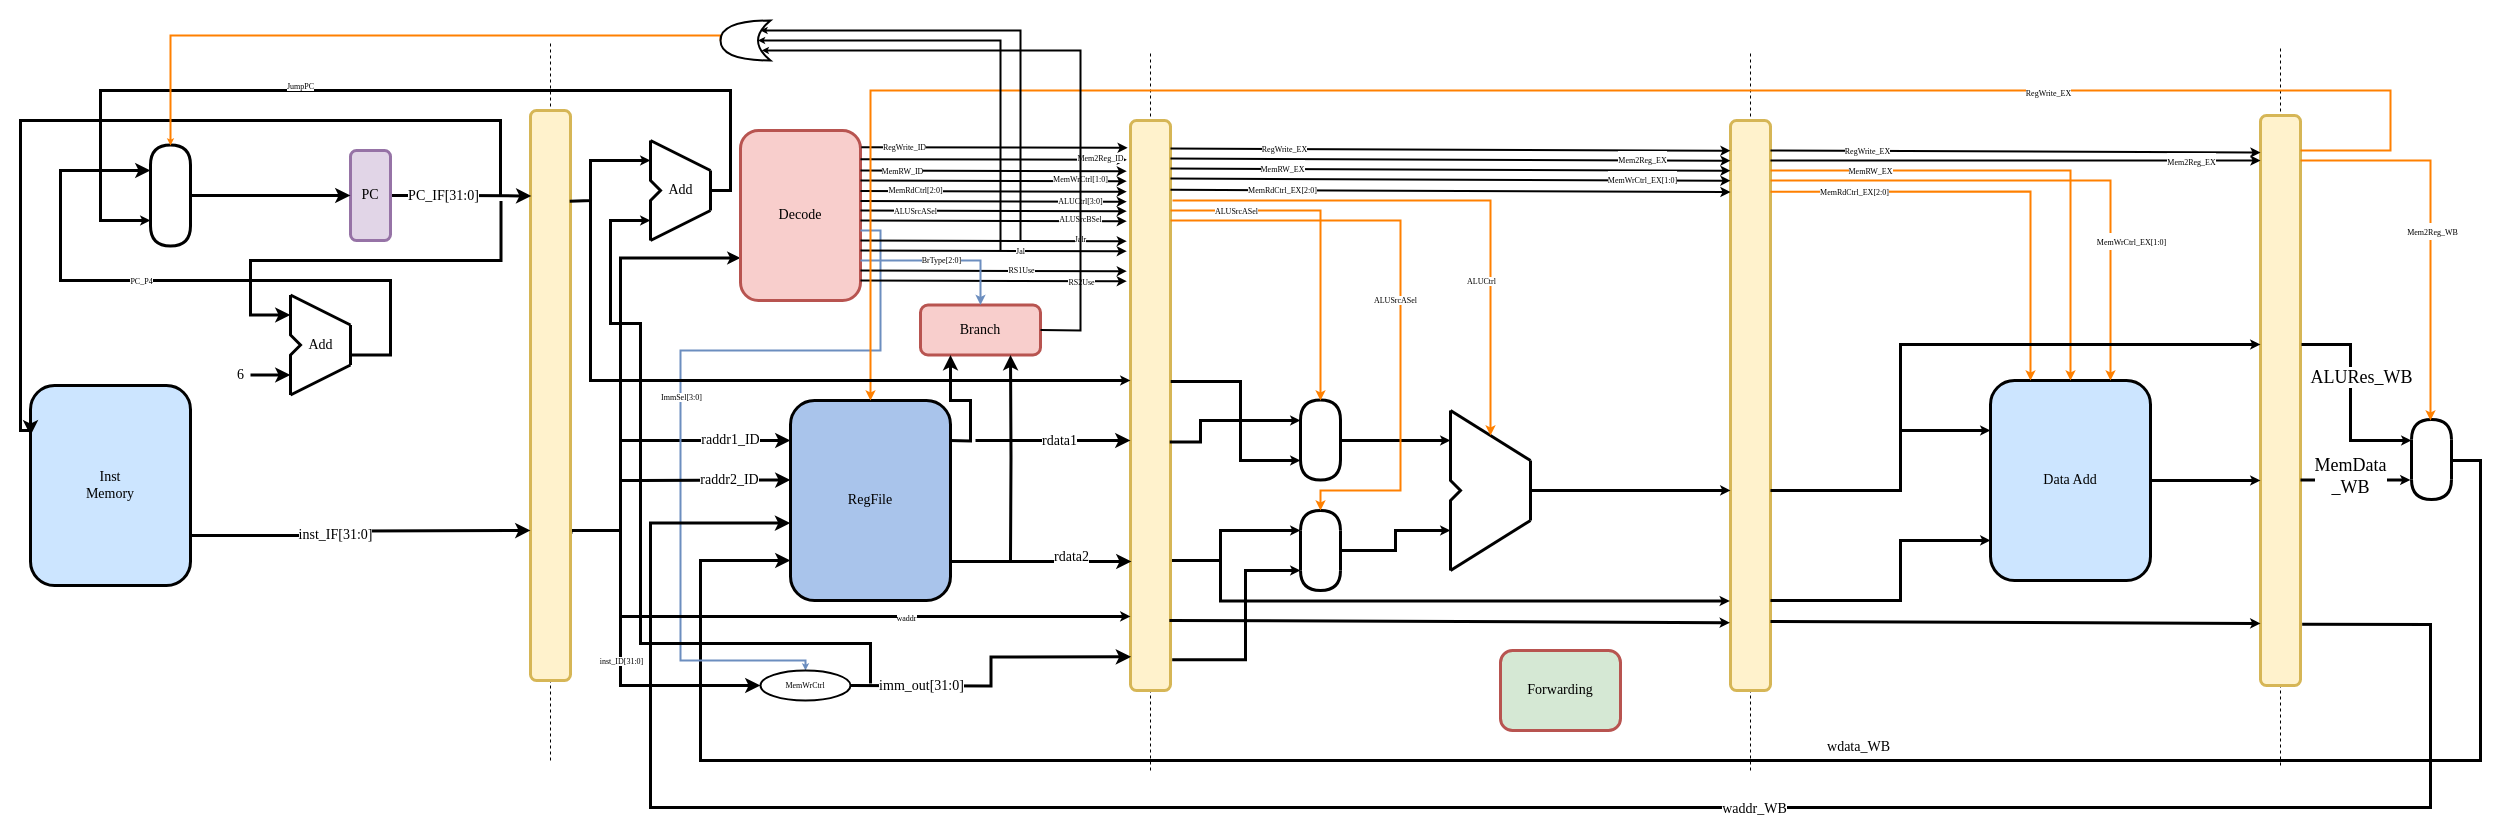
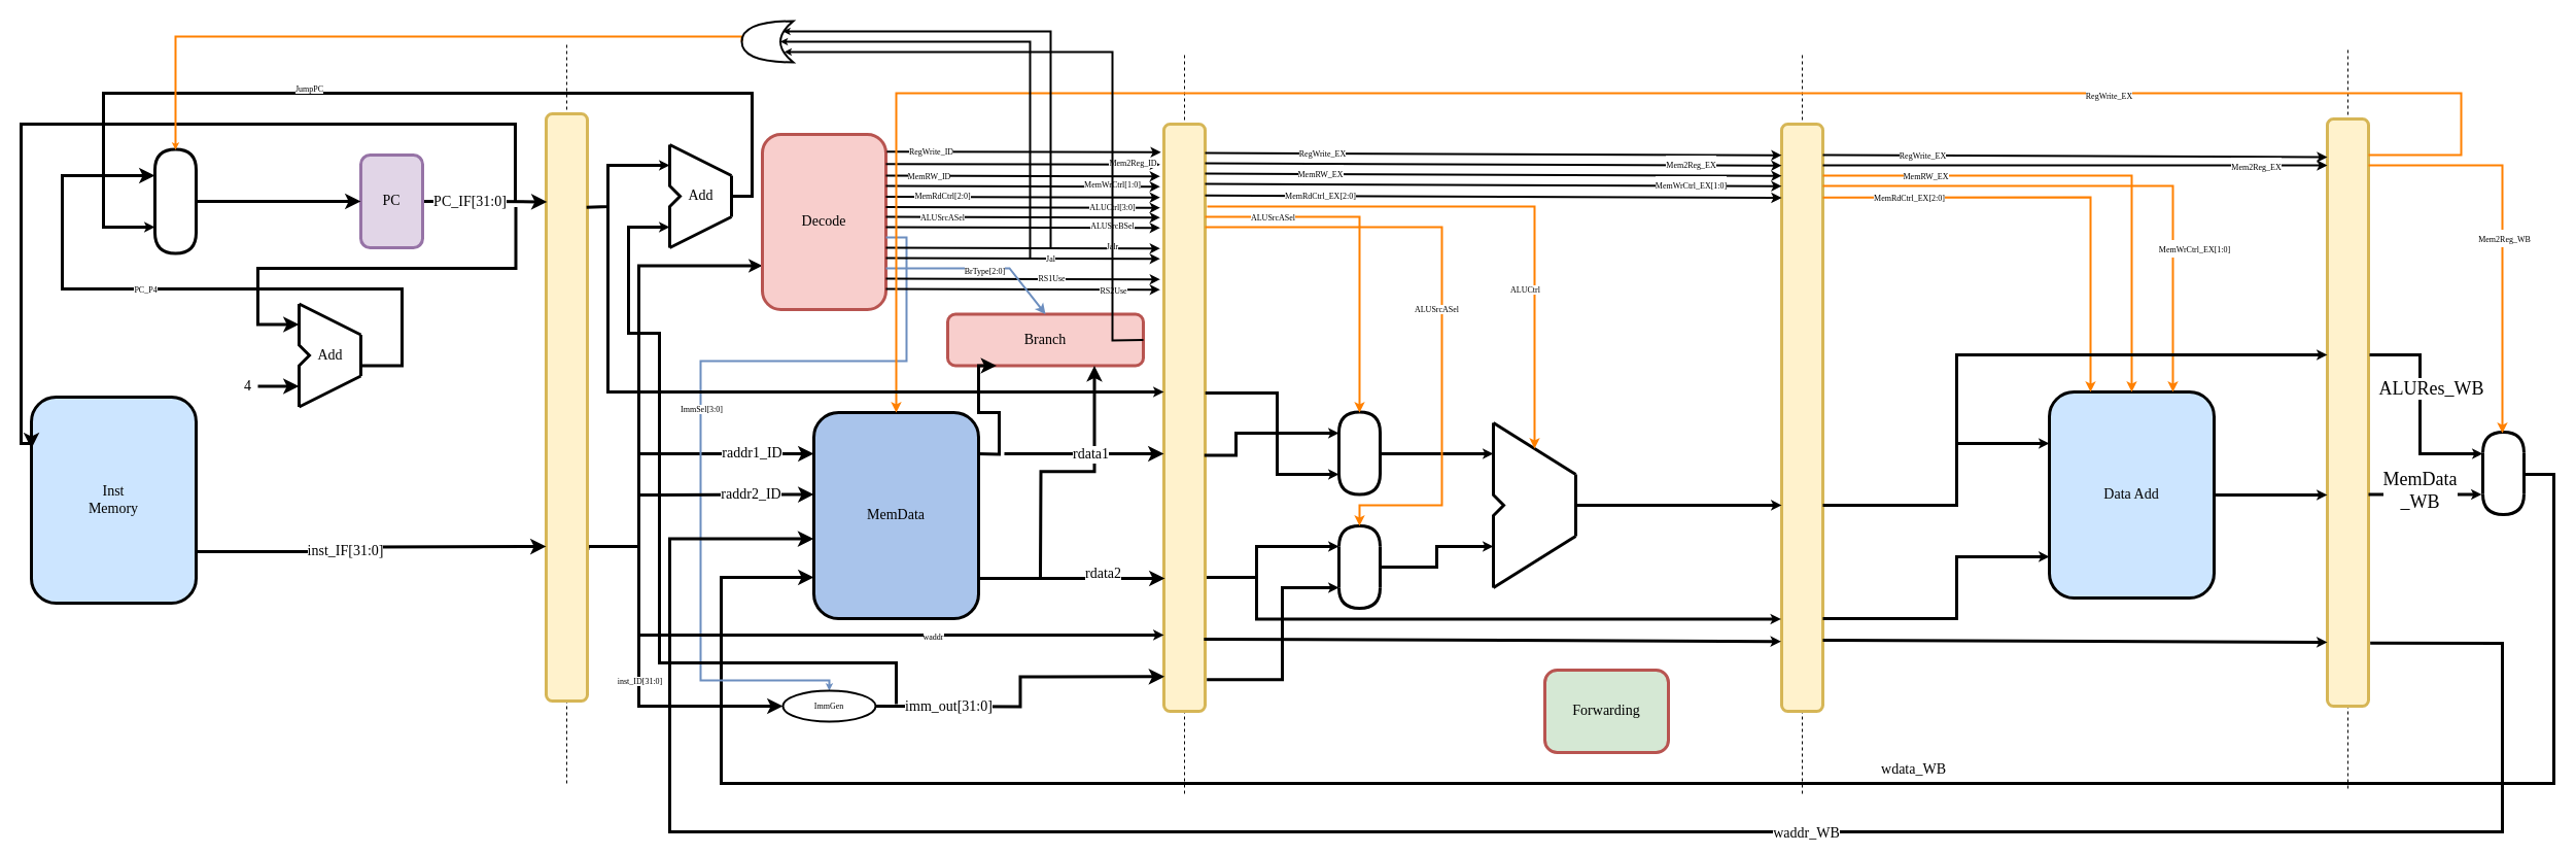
- <mxCell id="28" value="&lt;font style=&quot;font-size: 14px;&quot;&gt;PC&lt;/font&gt;" style="rounded=1;whiteSpace=wrap;html=1;strokeWidth=3;fillColor=#e1d5e7;strokeColor=#9673a6;fontSize=14;fontFamily=Times New Roman;" parent="1" vertex="1"><mxGeometry x="350" y="150" width="40" height="90" as="geometry" /></mxCell>
+ <mxCell id="28" value="&lt;font style=&quot;font-size: 14px;&quot;&gt;PC&lt;/font&gt;" style="rounded=1;whiteSpace=wrap;html=1;strokeWidth=3;fillColor=#e1d5e7;strokeColor=#9673a6;fontSize=14;fontFamily=Times New Roman;" parent="1" vertex="1"><mxGeometry x="350" y="150" width="60" height="90" as="geometry" /></mxCell>
- <mxCell id="48" value="Branch" style="rounded=1;whiteSpace=wrap;html=1;strokeWidth=3;fillColor=#f8cecc;strokeColor=#b85450;fontSize=14;fontFamily=Times New Roman;" parent="1" vertex="1"><mxGeometry x="920" y="304.5" width="120" height="50" as="geometry" /></mxCell>
+ <mxCell id="48" value="Branch" style="rounded=1;whiteSpace=wrap;html=1;strokeWidth=3;fillColor=#f8cecc;strokeColor=#b85450;fontSize=14;fontFamily=Times New Roman;" parent="1" vertex="1"><mxGeometry x="920" y="304.5" width="190" height="50" as="geometry" /></mxCell>
- <mxCell id="32" value="6" style="text;html=1;align=center;verticalAlign=middle;resizable=0;points=[];autosize=1;strokeColor=none;fillColor=none;fontSize=14;fontFamily=Times New Roman;fontColor=default;" parent="1" vertex="1"><mxGeometry x="230" y="364.5" width="20" height="20" as="geometry" /></mxCell>
+ <mxCell id="32" value="4" style="text;html=1;align=center;verticalAlign=middle;resizable=0;points=[];autosize=1;strokeColor=none;fillColor=none;fontSize=14;fontFamily=Times New Roman;fontColor=default;" parent="1" vertex="1"><mxGeometry x="230" y="364.5" width="20" height="20" as="geometry" /></mxCell>
- <mxCell id="8" value="RegFile" style="rounded=1;whiteSpace=wrap;html=1;strokeWidth=3;fillColor=#A9C4EB;fontSize=14;fontFamily=Times New Roman;" parent="1" vertex="1"><mxGeometry x="790" y="400" width="160" height="200" as="geometry" /></mxCell>
+ <mxCell id="8" value="MemData" style="rounded=1;whiteSpace=wrap;html=1;strokeWidth=3;fillColor=#A9C4EB;fontSize=14;fontFamily=Times New Roman;" parent="1" vertex="1"><mxGeometry x="790" y="400" width="160" height="200" as="geometry" /></mxCell>
- <mxCell id="81" value="MemWrCtrl" style="ellipse;whiteSpace=wrap;html=1;rounded=0;labelBackgroundColor=default;fontFamily=Times New Roman;fontSize=8;fontColor=default;endArrow=classic;endSize=4;strokeColor=default;strokeWidth=2;fillColor=none;gradientColor=none;" parent="1" vertex="1"><mxGeometry x="760" y="670" width="90" height="30" as="geometry" /></mxCell>
+ <mxCell id="81" value="ImmGen" style="ellipse;whiteSpace=wrap;html=1;rounded=0;labelBackgroundColor=default;fontFamily=Times New Roman;fontSize=8;fontColor=default;endArrow=classic;endSize=4;strokeColor=default;strokeWidth=2;fillColor=none;gradientColor=none;" parent="1" vertex="1"><mxGeometry x="760" y="670" width="90" height="30" as="geometry" /></mxCell>
